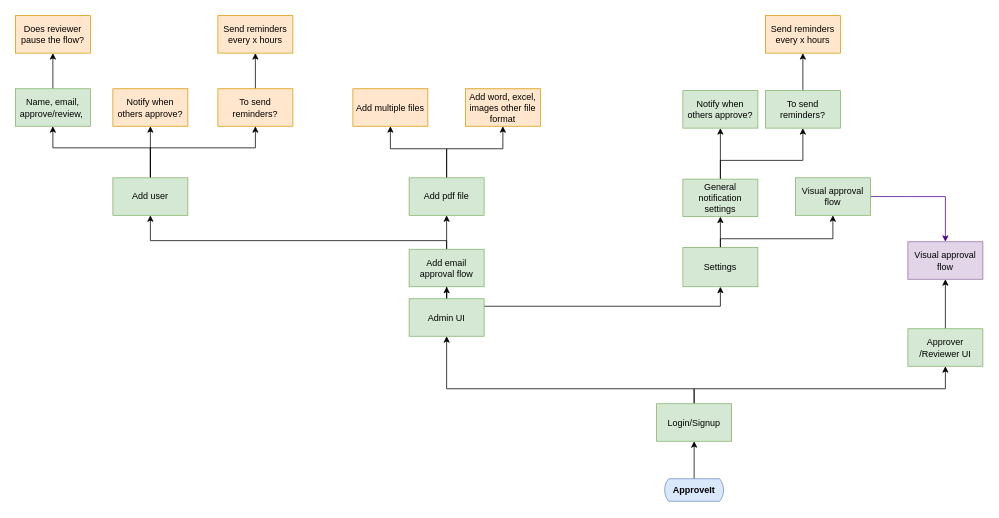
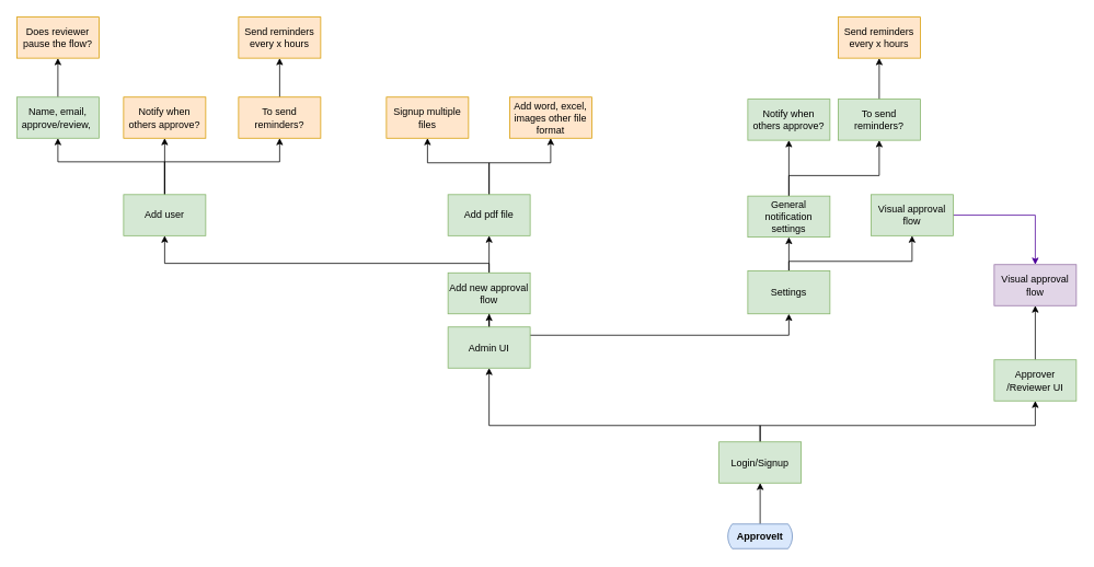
- <mxCell id="28" value="Add multiple files" style="html=1;dashed=0;whiteSpace=wrap;fillColor=#ffe6cc;strokeColor=#d79b00;" parent="1" vertex="1"><mxGeometry x="470" y="117.5" width="100" height="50" as="geometry" /></mxCell>
+ <mxCell id="28" value="Signup multiple files" style="html=1;dashed=0;whiteSpace=wrap;fillColor=#ffe6cc;strokeColor=#d79b00;" parent="1" vertex="1"><mxGeometry x="470" y="117.5" width="100" height="50" as="geometry" /></mxCell>
- <mxCell id="12" value="Add email approval flow" style="html=1;dashed=0;whiteSpace=wrap;fillColor=#d5e8d4;strokeColor=#82b366;" parent="1" vertex="1"><mxGeometry x="545" y="331.5" width="100" height="50" as="geometry" /></mxCell>
+ <mxCell id="12" value="Add new approval flow" style="html=1;dashed=0;whiteSpace=wrap;fillColor=#d5e8d4;strokeColor=#82b366;" parent="1" vertex="1"><mxGeometry x="545" y="331.5" width="100" height="50" as="geometry" /></mxCell>
